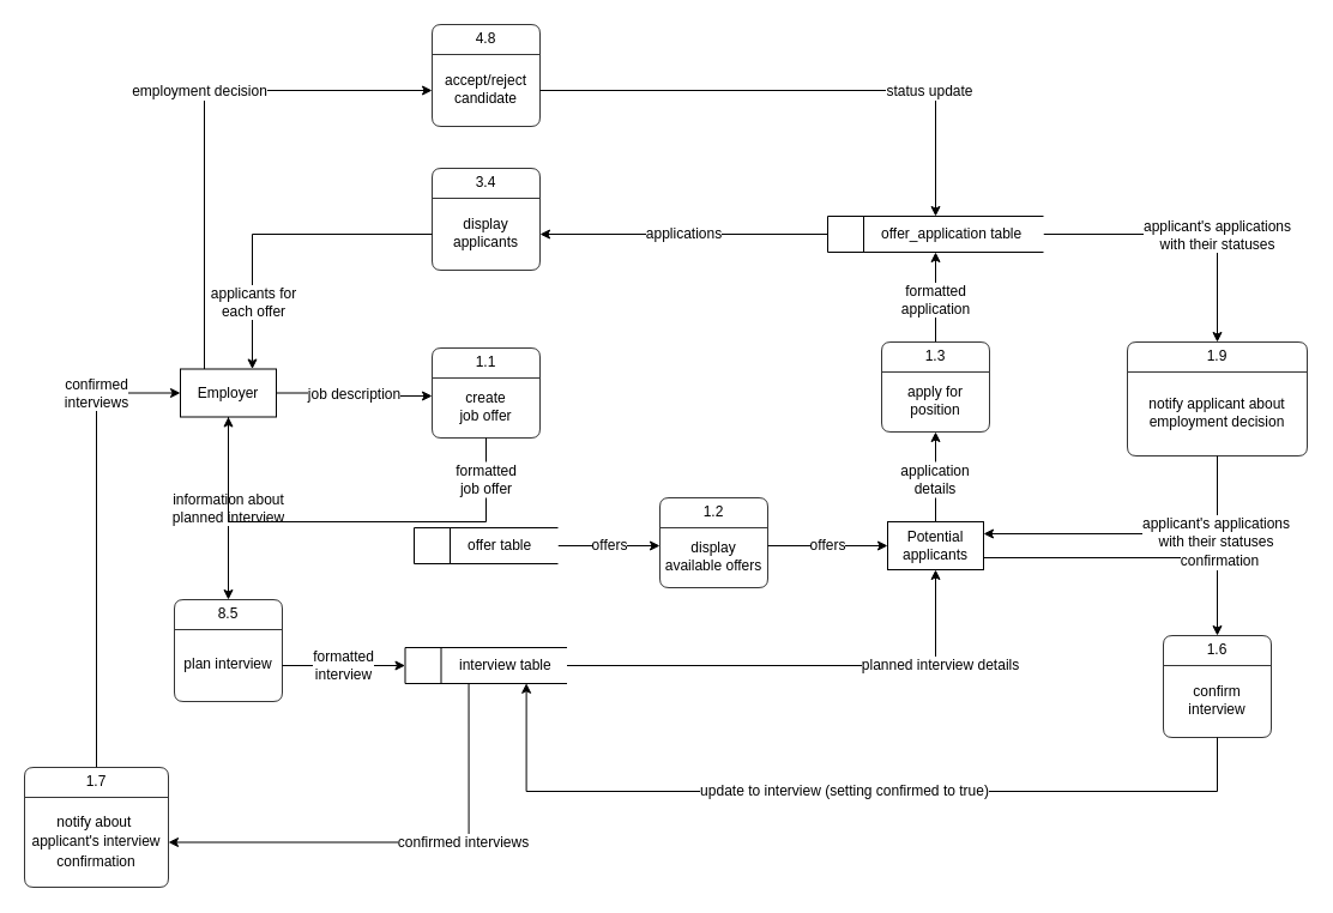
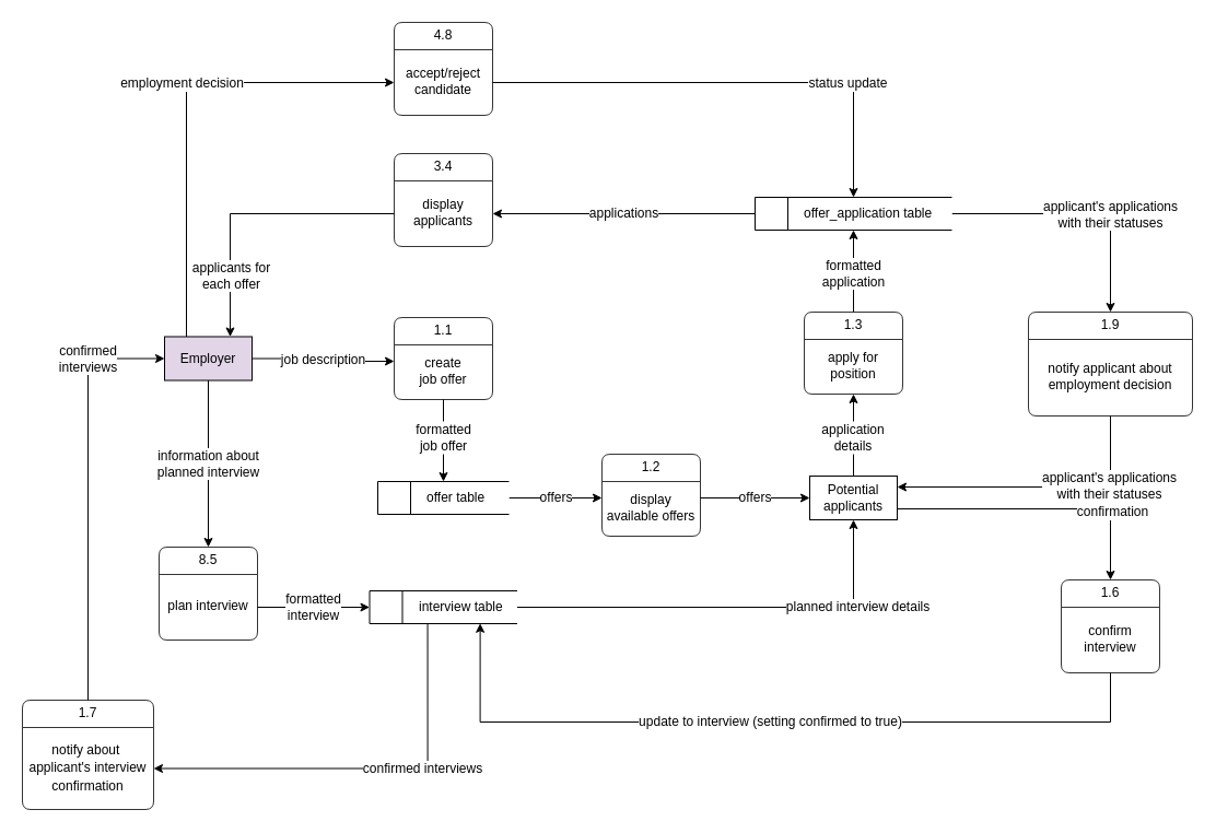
- <mxCell id="7" value="Employer" style="rounded=0;whiteSpace=wrap;html=1;fontColor=#000000;" parent="1" vertex="1"><mxGeometry x="150" y="307.5" width="80" height="40" as="geometry" /></mxCell>
+ <mxCell id="7" value="Employer" style="rounded=0;whiteSpace=wrap;html=1;fontColor=#000000;fillColor=#e1d5e7;" parent="1" vertex="1"><mxGeometry x="150" y="307.5" width="80" height="40" as="geometry" /></mxCell>
- <mxCell id="8" style="edgeStyle=orthogonalEdgeStyle;rounded=0;orthogonalLoop=1;jettySize=auto;html=1;exitX=0.5;exitY=1;exitDx=0;exitDy=0;fontSize=12;fontColor=#000000;startArrow=none;" parent="1" source="13" target="7" edge="1"><mxGeometry relative="1" as="geometry" /></mxCell>
+ <mxCell id="8" style="edgeStyle=orthogonalEdgeStyle;rounded=0;orthogonalLoop=1;jettySize=auto;html=1;exitX=0.5;exitY=1;exitDx=0;exitDy=0;fontSize=12;fontColor=#000000;startArrow=none;" parent="1" source="13" target="12" edge="1"><mxGeometry relative="1" as="geometry" /></mxCell>
